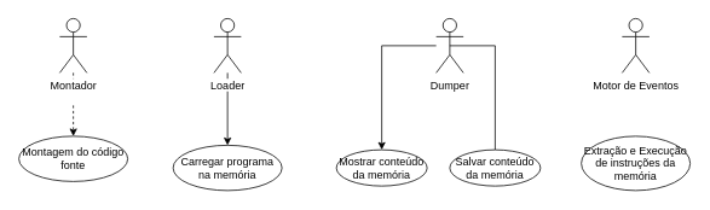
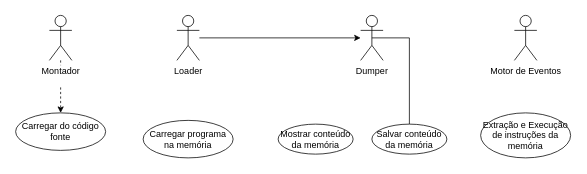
- <mxCell id="6" style="edgeStyle=orthogonalEdgeStyle;rounded=0;orthogonalLoop=1;jettySize=auto;html=1;" edge="1" parent="1" source="8" target="11"><mxGeometry relative="1" as="geometry" /></mxCell>
- <mxCell id="4" style="edgeStyle=orthogonalEdgeStyle;rounded=0;orthogonalLoop=1;jettySize=auto;html=1;entryX=0.5;entryY=0;entryDx=0;entryDy=0;" edge="1" parent="1" source="5" target="10"><mxGeometry relative="1" as="geometry" /></mxCell>
+ <mxCell id="4" style="edgeStyle=orthogonalEdgeStyle;rounded=0;orthogonalLoop=1;jettySize=auto;html=1;" edge="1" parent="1" source="5" target="8"><mxGeometry relative="1" as="geometry" /></mxCell>
- <mxCell id="14" value="Montagem do código fonte&lt;br&gt;" style="ellipse;whiteSpace=wrap;html=1;" vertex="1" parent="1"><mxGeometry x="20" y="150" width="120" height="50" as="geometry" /></mxCell>
+ <mxCell id="14" value="Carregar do código fonte&lt;br&gt;" style="ellipse;whiteSpace=wrap;html=1;" vertex="1" parent="1"><mxGeometry x="20" y="150" width="120" height="50" as="geometry" /></mxCell>
